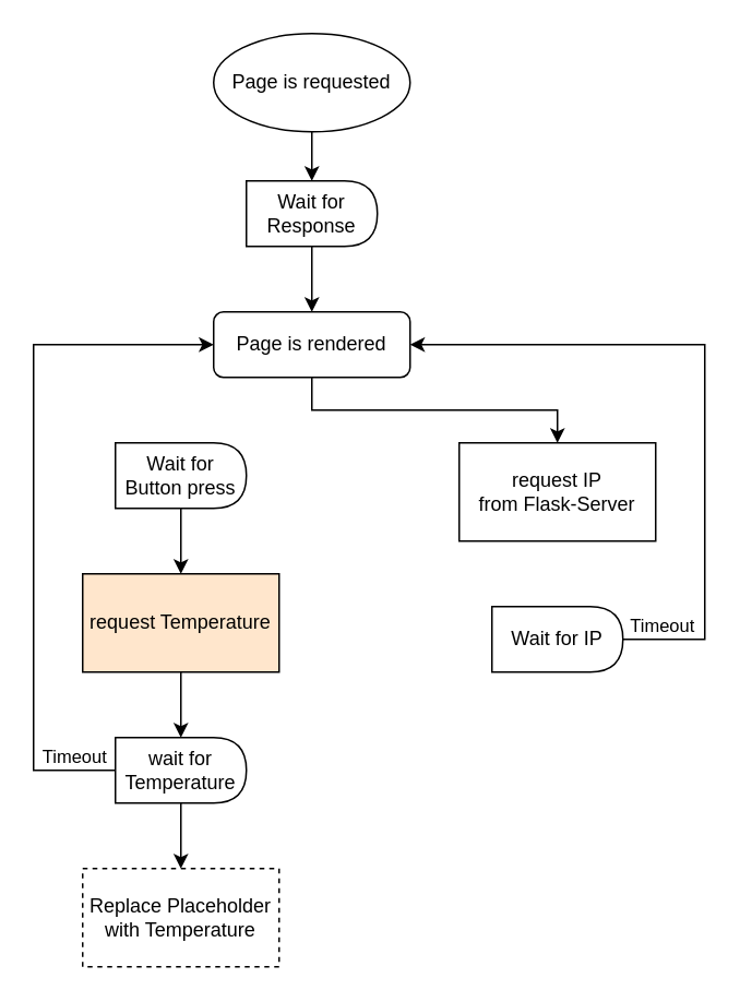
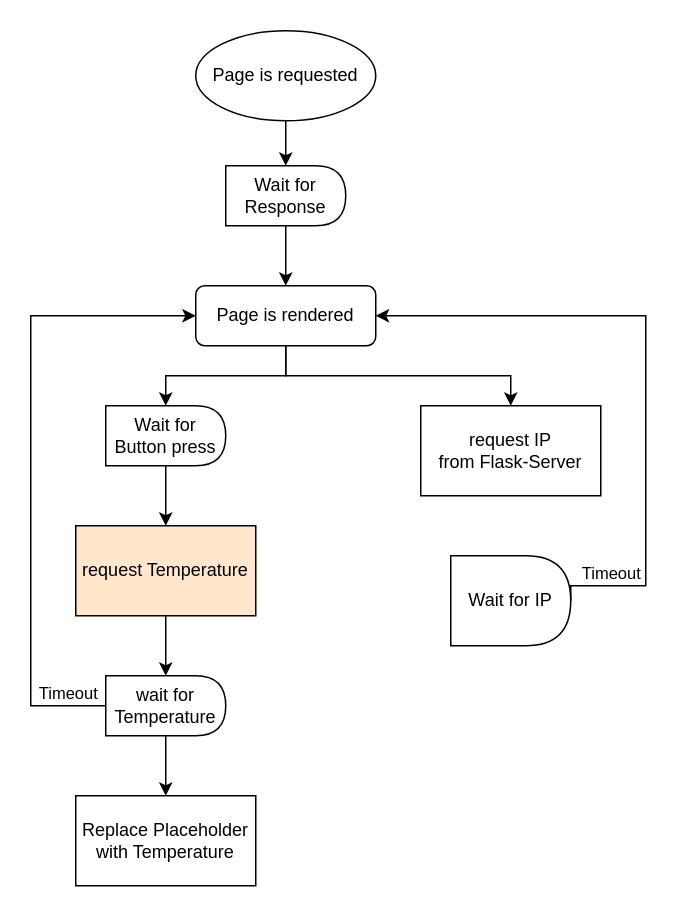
+ <mxCell id="3" style="edgeStyle=orthogonalEdgeStyle;rounded=0;orthogonalLoop=1;jettySize=auto;html=1;exitX=0.5;exitY=1;exitDx=0;exitDy=0;entryX=0.5;entryY=0;entryDx=0;entryDy=0;" edge="1" parent="1" source="4" target="14"><mxGeometry relative="1" as="geometry" /></mxCell>
- <mxCell id="7" value="Wait for IP" style="shape=delay;whiteSpace=wrap;html=1;" vertex="1" parent="1"><mxGeometry x="300" y="370" width="80" height="40" as="geometry" /></mxCell>
+ <mxCell id="7" value="Wait for IP" style="shape=delay;whiteSpace=wrap;html=1;" vertex="1" parent="1"><mxGeometry x="300" y="370" width="80" height="60" as="geometry" /></mxCell>
- <mxCell id="21" value="Replace Placeholder&lt;div&gt;with Temperature&lt;/div&gt;" style="rounded=0;whiteSpace=wrap;html=1;dashed=1;" vertex="1" parent="1"><mxGeometry x="50" y="530" width="120" height="60" as="geometry" /></mxCell>
+ <mxCell id="21" value="Replace Placeholder&lt;div&gt;with Temperature&lt;/div&gt;" style="rounded=0;whiteSpace=wrap;html=1;" vertex="1" parent="1"><mxGeometry x="50" y="530" width="120" height="60" as="geometry" /></mxCell>
